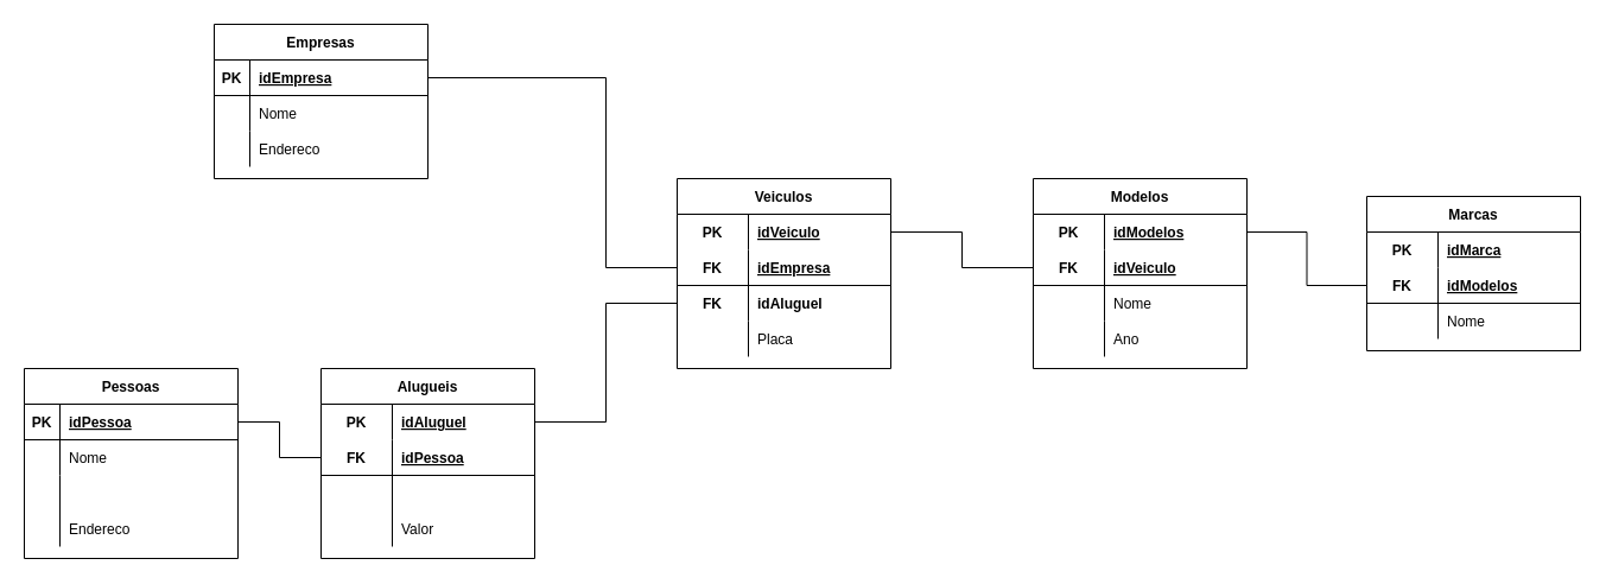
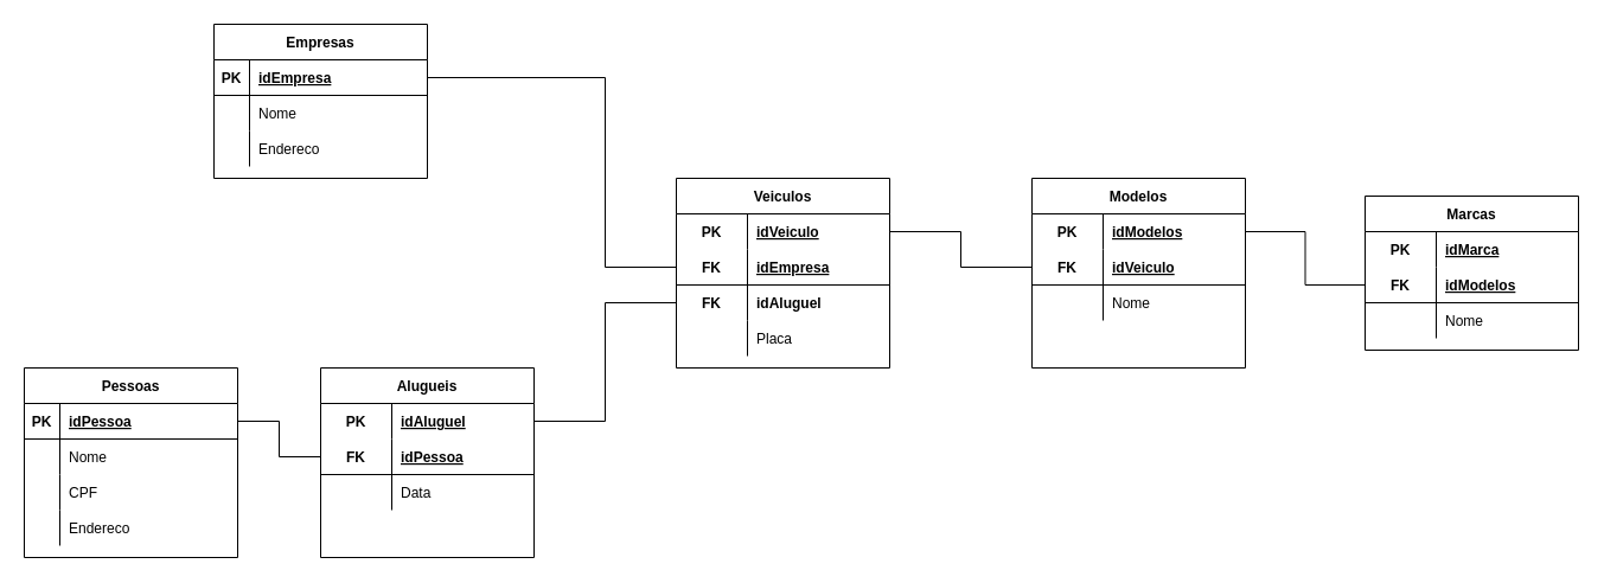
- <mxCell id="66" value="Ano" style="shape=partialRectangle;connectable=0;fillColor=none;top=0;left=0;bottom=0;right=0;align=left;spacingLeft=6;overflow=hidden;" vertex="1" parent="64"><mxGeometry x="60" width="120" height="30" as="geometry" /></mxCell>
+ <mxCell id="21" value="CPF" style="shape=partialRectangle;connectable=0;fillColor=none;top=0;left=0;bottom=0;right=0;align=left;spacingLeft=6;overflow=hidden;" vertex="1" parent="19"><mxGeometry x="30" width="150" height="30" as="geometry" /></mxCell>
+ <mxCell id="34" value="Data" style="shape=partialRectangle;connectable=0;fillColor=none;top=0;left=0;bottom=0;right=0;align=left;spacingLeft=6;overflow=hidden;" vertex="1" parent="32"><mxGeometry x="60" width="120" height="30" as="geometry" /></mxCell>
- <mxCell id="37" value="Valor" style="shape=partialRectangle;connectable=0;fillColor=none;top=0;left=0;bottom=0;right=0;align=left;spacingLeft=6;overflow=hidden;" vertex="1" parent="35"><mxGeometry x="60" width="120" height="30" as="geometry" /></mxCell>
